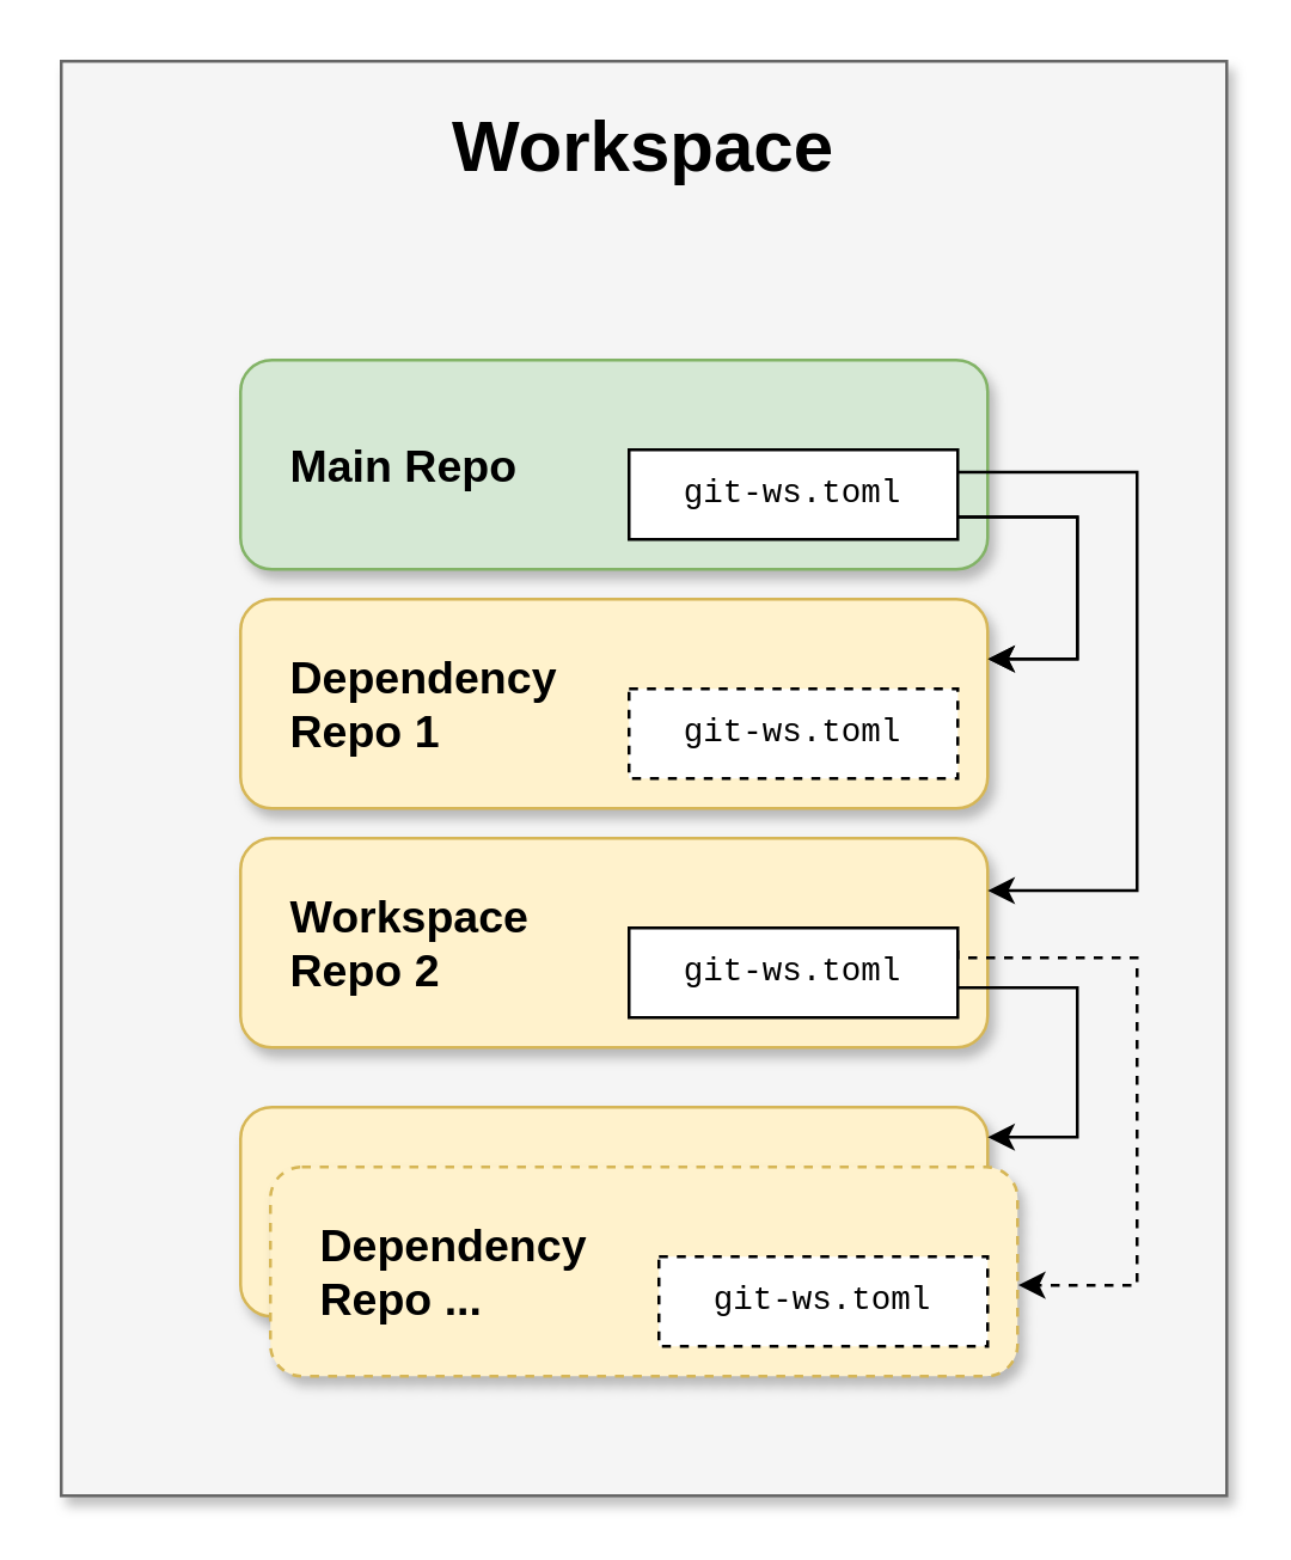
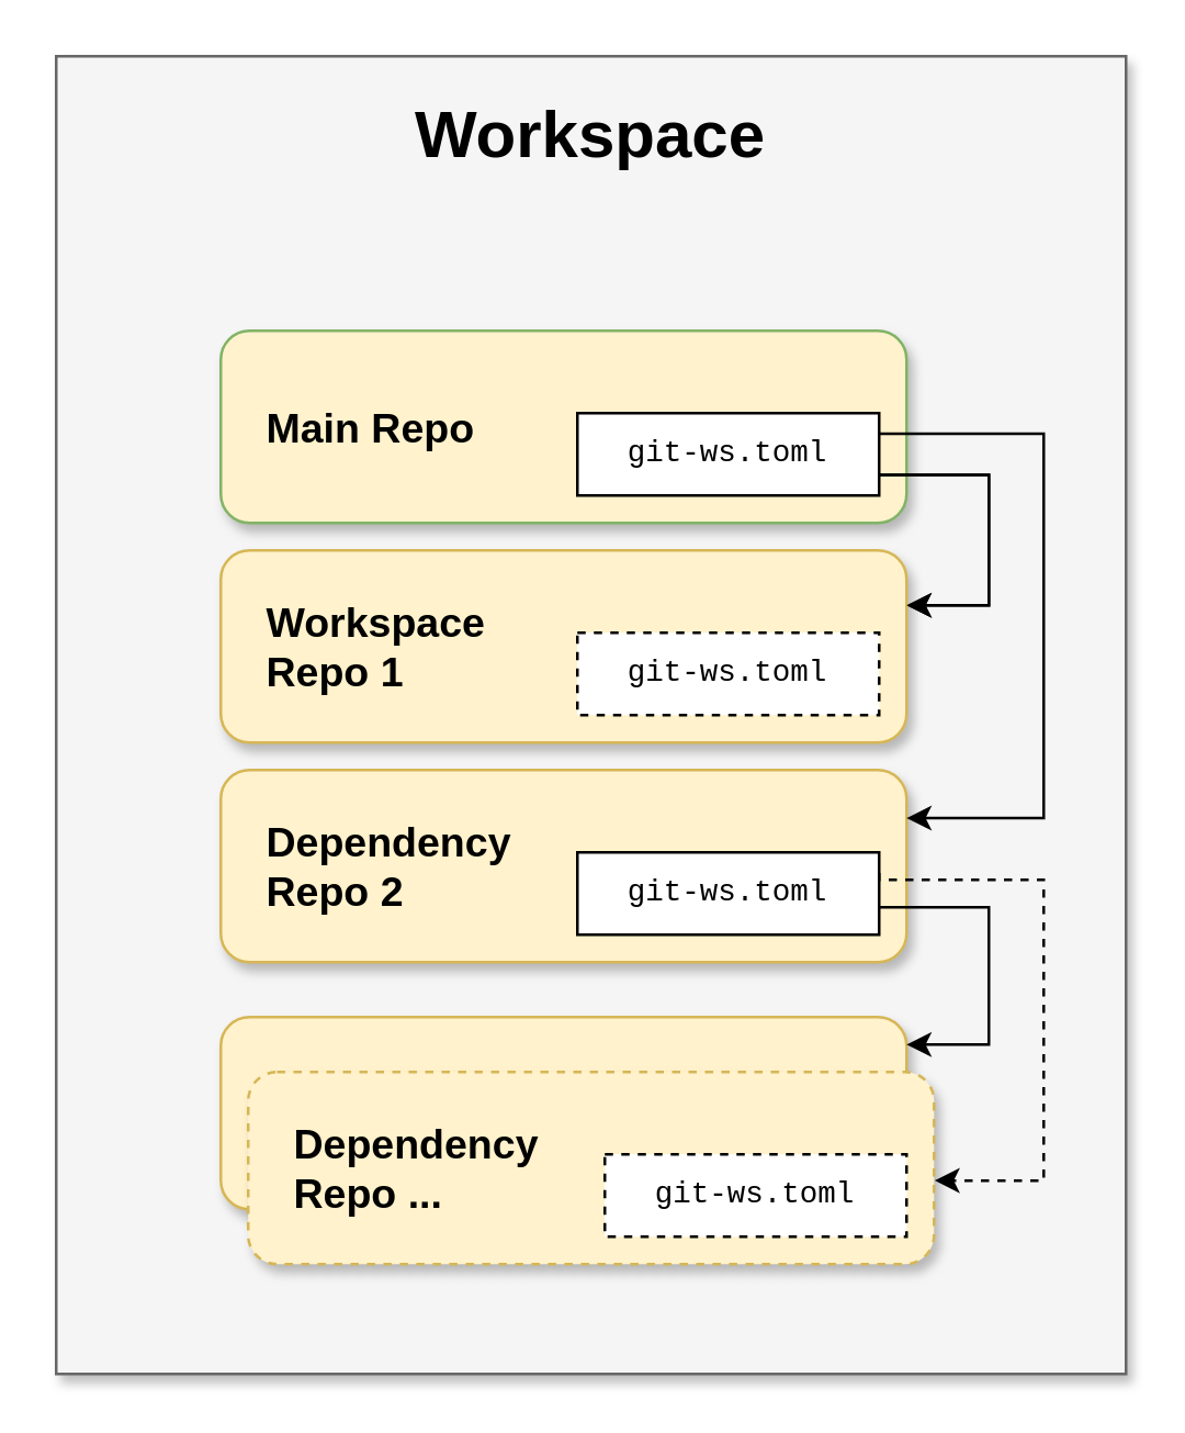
- <mxCell id="4" value="Main Repo" style="rounded=1;whiteSpace=wrap;html=1;fillColor=#d5e8d4;strokeColor=#82b366;fontStyle=1;shadow=1;align=left;spacingLeft=15;fontSize=15;" parent="1" vertex="1"><mxGeometry x="80" y="120" width="250" height="70" as="geometry" /></mxCell>
+ <mxCell id="4" value="Main Repo" style="rounded=1;whiteSpace=wrap;html=1;fillColor=#fff2cc;strokeColor=#82b366;fontStyle=1;shadow=1;align=left;spacingLeft=15;fontSize=15;" parent="1" vertex="1"><mxGeometry x="80" y="120" width="250" height="70" as="geometry" /></mxCell>
- <mxCell id="7" value="Dependency&lt;br&gt;Repo 1" style="rounded=1;whiteSpace=wrap;html=1;fillColor=#fff2cc;strokeColor=#d6b656;fontStyle=1;shadow=1;align=left;spacingLeft=15;fontSize=15;" parent="1" vertex="1"><mxGeometry x="80" y="200" width="250" height="70" as="geometry" /></mxCell>
+ <mxCell id="7" value="Workspace&lt;br&gt;Repo 1" style="rounded=1;whiteSpace=wrap;html=1;fillColor=#fff2cc;strokeColor=#d6b656;fontStyle=1;shadow=1;align=left;spacingLeft=15;fontSize=15;" parent="1" vertex="1"><mxGeometry x="80" y="200" width="250" height="70" as="geometry" /></mxCell>
- <mxCell id="9" value="Workspace&lt;br&gt;Repo 2" style="rounded=1;whiteSpace=wrap;html=1;fillColor=#fff2cc;strokeColor=#d6b656;fontStyle=1;shadow=1;align=left;spacingLeft=15;fontSize=15;" parent="1" vertex="1"><mxGeometry x="80" y="280" width="250" height="70" as="geometry" /></mxCell>
+ <mxCell id="9" value="Dependency&lt;br&gt;Repo 2" style="rounded=1;whiteSpace=wrap;html=1;fillColor=#fff2cc;strokeColor=#d6b656;fontStyle=1;shadow=1;align=left;spacingLeft=15;fontSize=15;" parent="1" vertex="1"><mxGeometry x="80" y="280" width="250" height="70" as="geometry" /></mxCell>
